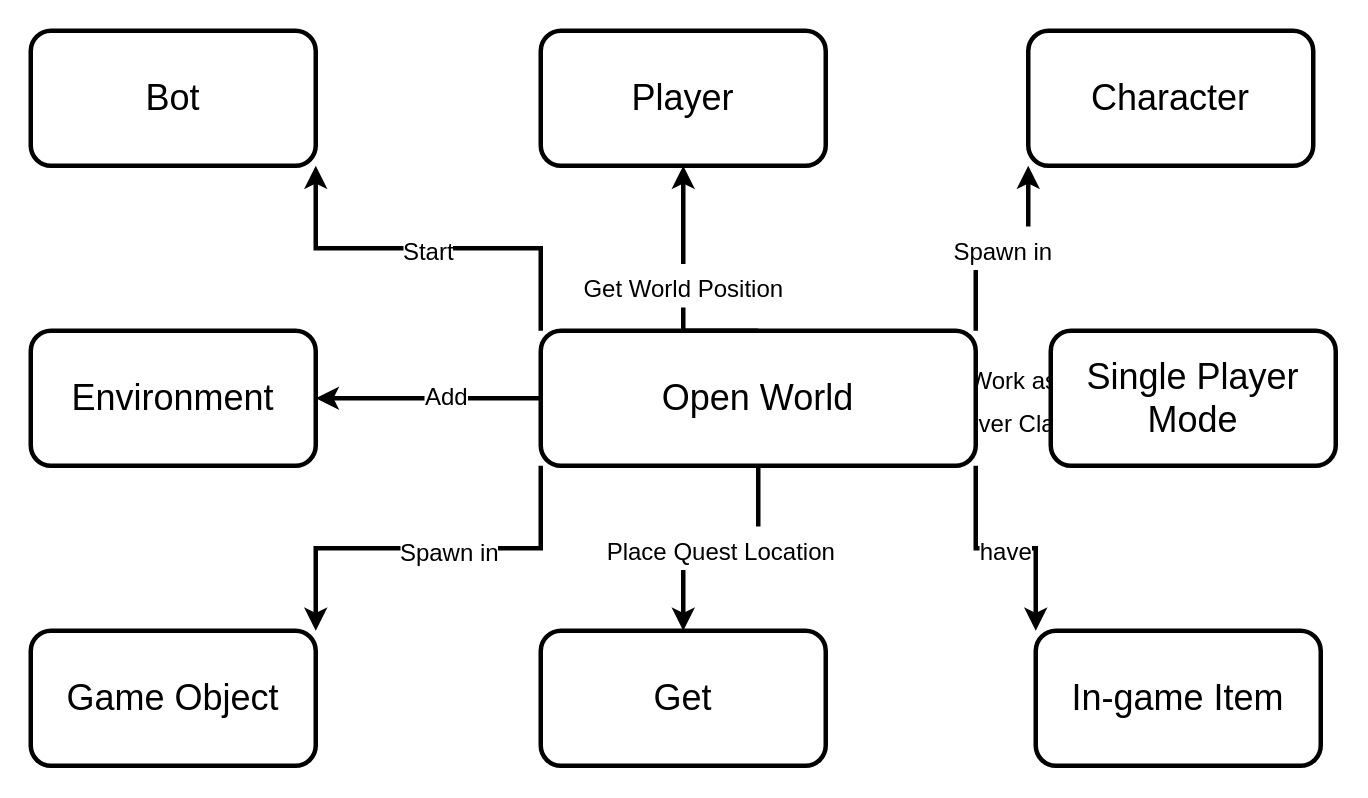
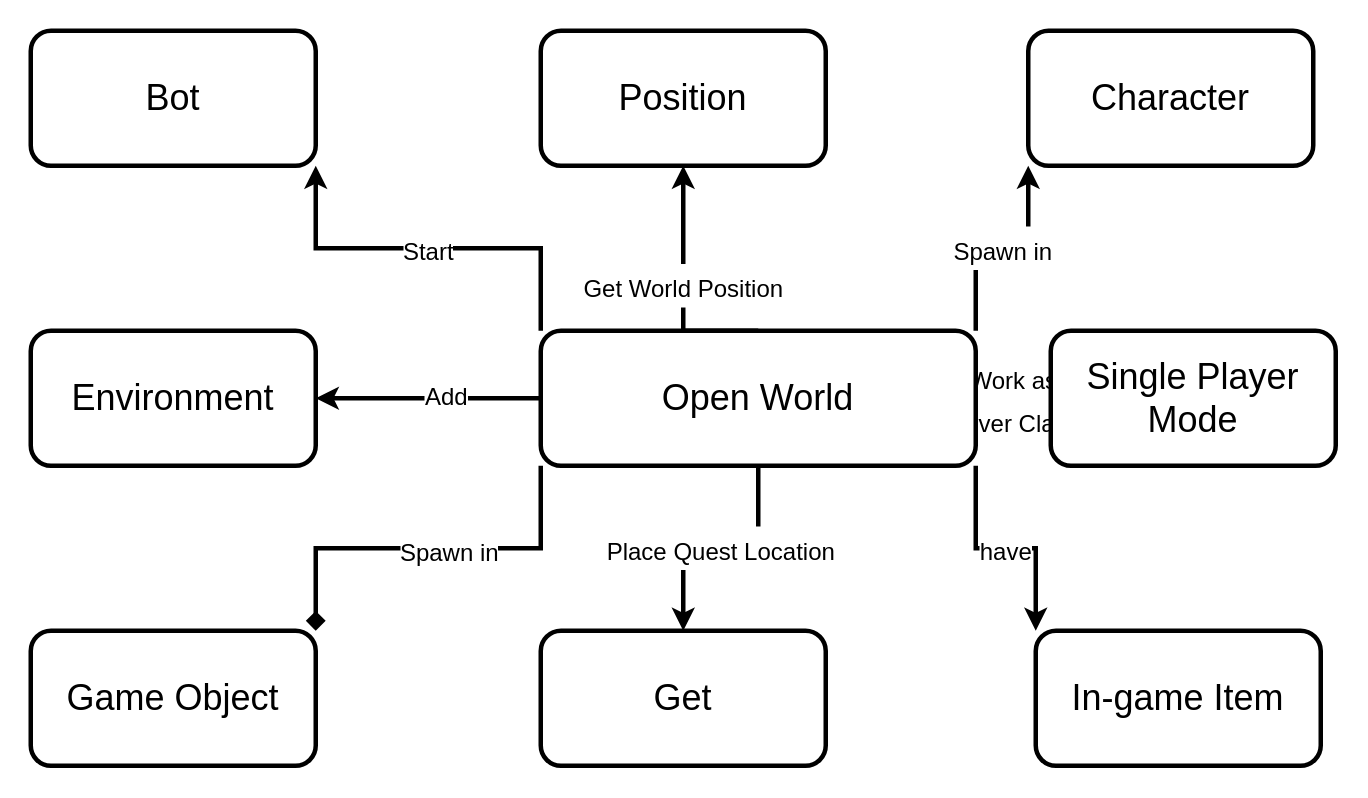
- <mxCell id="13" value="&lt;font style=&quot;font-size: 24px&quot;&gt;Player&lt;/font&gt;" style="rounded=1;whiteSpace=wrap;html=1;strokeWidth=3;" parent="1" vertex="1"><mxGeometry x="360" y="20" width="190" height="90" as="geometry" /></mxCell>
+ <mxCell id="13" value="&lt;font style=&quot;font-size: 24px&quot;&gt;Position&lt;/font&gt;" style="rounded=1;whiteSpace=wrap;html=1;strokeWidth=3;" parent="1" vertex="1"><mxGeometry x="360" y="20" width="190" height="90" as="geometry" /></mxCell>
- <mxCell id="10" style="edgeStyle=orthogonalEdgeStyle;rounded=0;orthogonalLoop=1;jettySize=auto;html=1;exitX=0;exitY=1;exitDx=0;exitDy=0;entryX=1;entryY=0;entryDx=0;entryDy=0;fontSize=24;strokeWidth=3;" parent="1" source="12" target="20" edge="1"><mxGeometry relative="1" as="geometry" /></mxCell>
+ <mxCell id="10" style="edgeStyle=orthogonalEdgeStyle;rounded=0;orthogonalLoop=1;jettySize=auto;html=1;exitX=0;exitY=1;exitDx=0;exitDy=0;entryX=1;entryY=0;entryDx=0;entryDy=0;fontSize=24;strokeWidth=3;endArrow=diamond;" parent="1" source="12" target="20" edge="1"><mxGeometry relative="1" as="geometry" /></mxCell>
